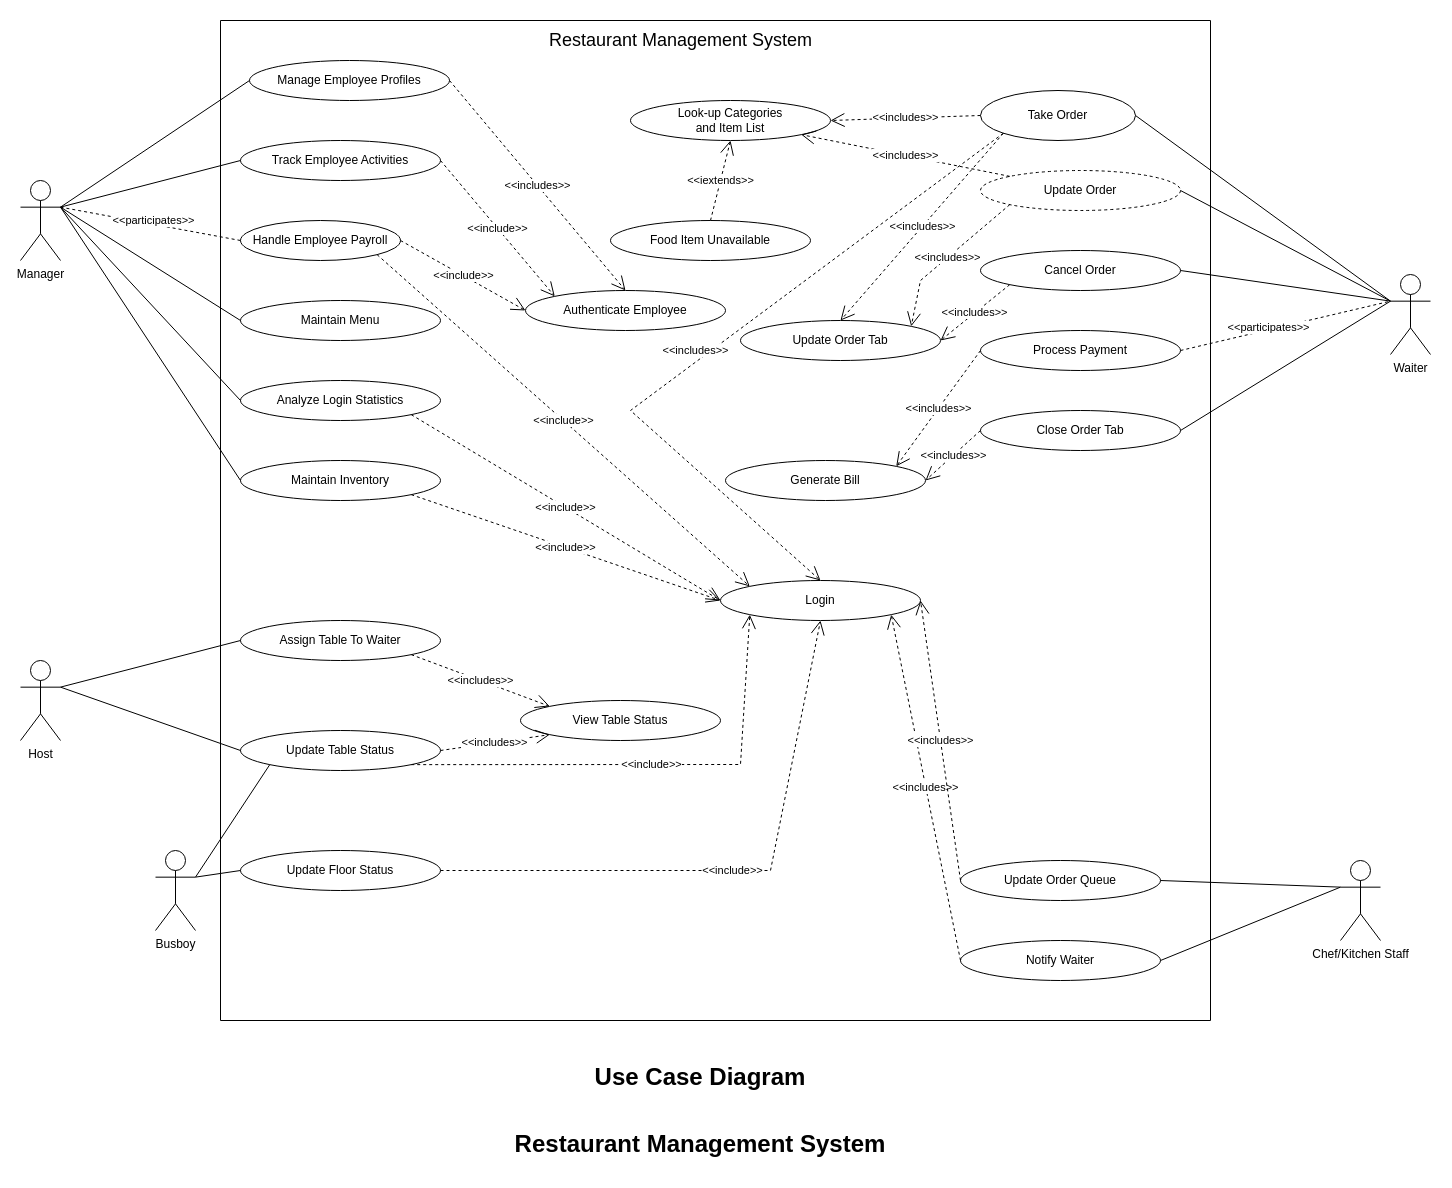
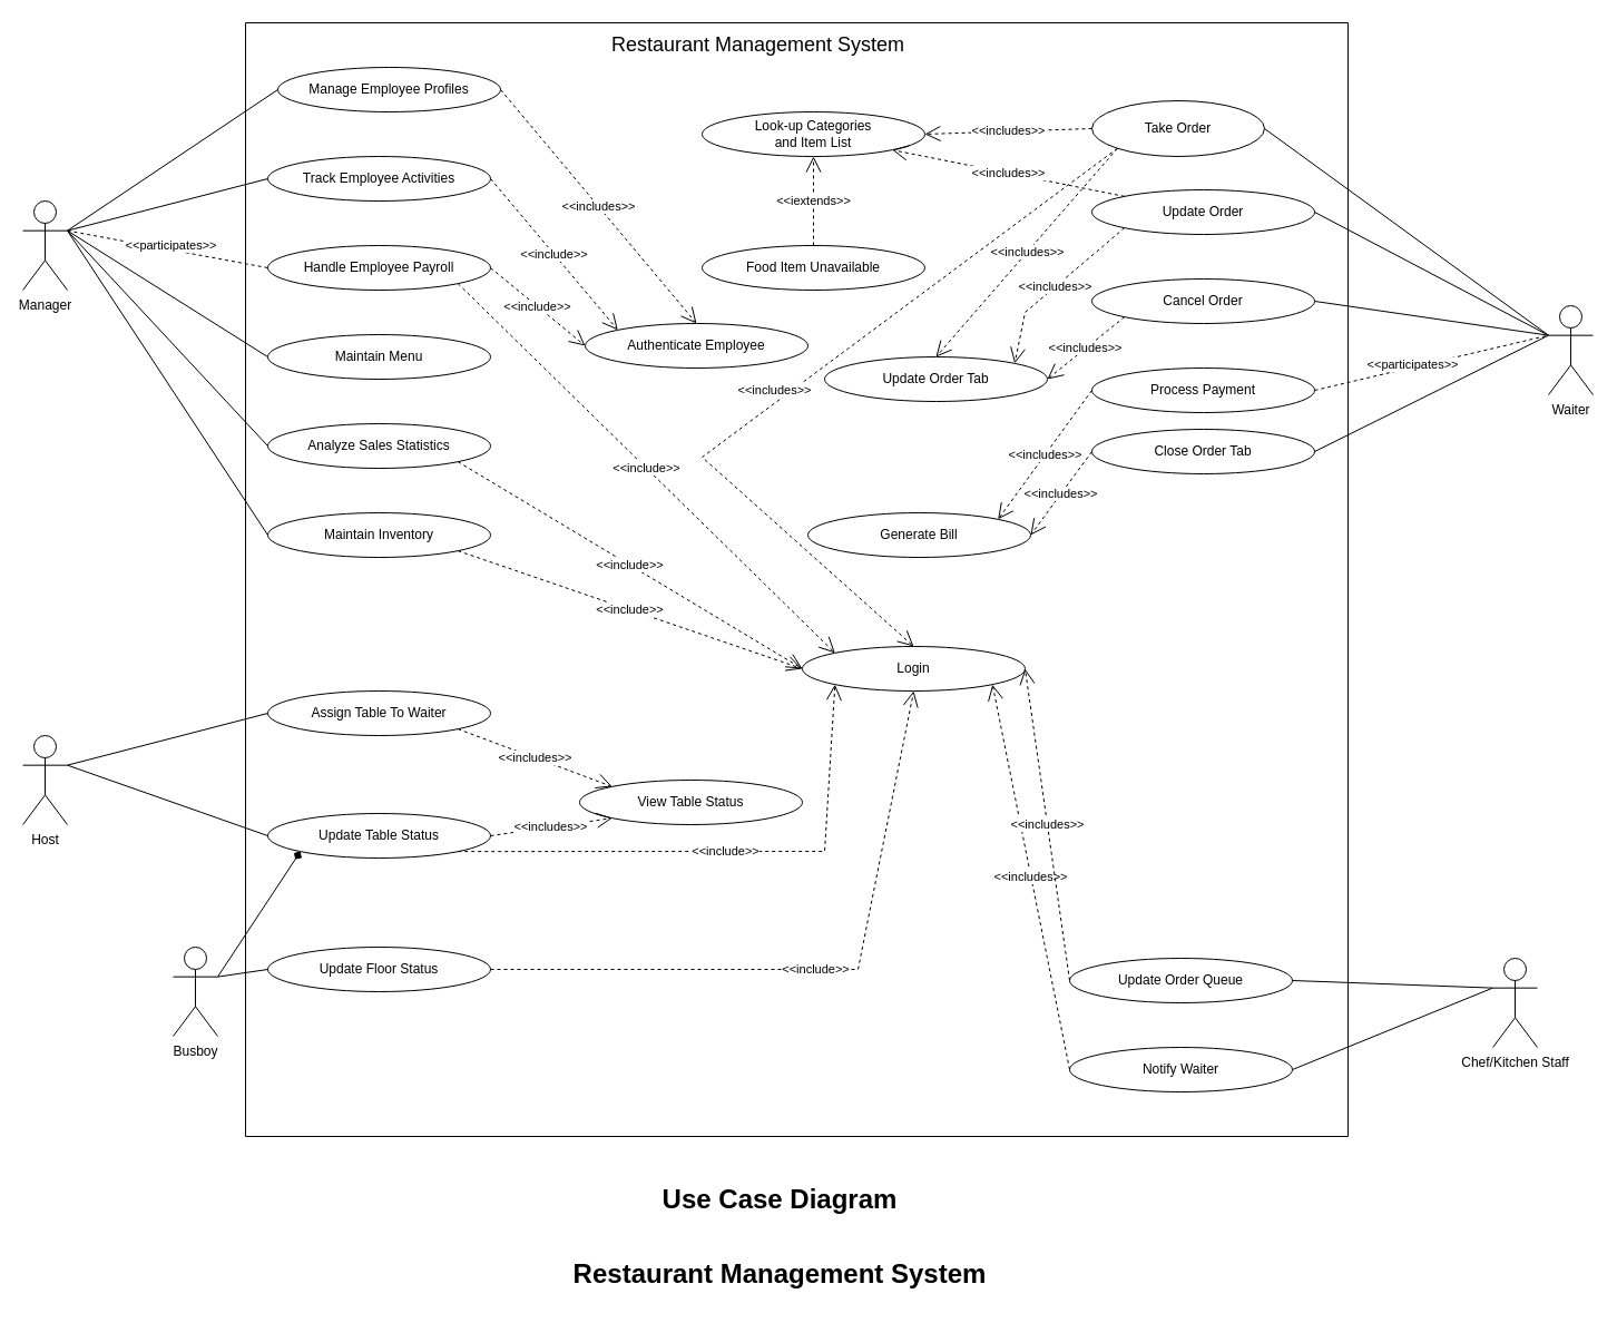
- <mxCell id="20" value="Update Order" style="ellipse;whiteSpace=wrap;html=1;dashed=1;" vertex="1" parent="2"><mxGeometry x="760" y="150" width="200" height="40" as="geometry" /></mxCell>
+ <mxCell id="20" value="Update Order" style="ellipse;whiteSpace=wrap;html=1;" vertex="1" parent="2"><mxGeometry x="760" y="150" width="200" height="40" as="geometry" /></mxCell>
- <mxCell id="6" value="Handle Employee Payroll" style="ellipse;whiteSpace=wrap;html=1;" vertex="1" parent="2"><mxGeometry x="20" y="200" width="160" height="40" as="geometry" /></mxCell>
+ <mxCell id="6" value="Handle Employee Payroll" style="ellipse;whiteSpace=wrap;html=1;" vertex="1" parent="2"><mxGeometry x="20" y="200" width="200" height="40" as="geometry" /></mxCell>
- <mxCell id="31" value="Food Item Unavailable" style="ellipse;whiteSpace=wrap;html=1;" vertex="1" parent="2"><mxGeometry x="390" y="200" width="200" height="40" as="geometry" /></mxCell>
+ <mxCell id="31" value="Food Item Unavailable" style="ellipse;whiteSpace=wrap;html=1;" vertex="1" parent="2"><mxGeometry x="410" y="200" width="200" height="40" as="geometry" /></mxCell>
- <mxCell id="11" value="&lt;span&gt;Analyze Login Statistics&lt;/span&gt;" style="ellipse;whiteSpace=wrap;html=1;" vertex="1" parent="2"><mxGeometry x="20" y="360" width="200" height="40" as="geometry" /></mxCell>
+ <mxCell id="11" value="&lt;span&gt;Analyze Sales Statistics&lt;/span&gt;" style="ellipse;whiteSpace=wrap;html=1;" vertex="1" parent="2"><mxGeometry x="20" y="360" width="200" height="40" as="geometry" /></mxCell>
- <mxCell id="23" value="Close Order Tab" style="ellipse;whiteSpace=wrap;html=1;" vertex="1" parent="2"><mxGeometry x="760" y="390" width="200" height="40" as="geometry" /></mxCell>
+ <mxCell id="23" value="Close Order Tab" style="ellipse;whiteSpace=wrap;html=1;" vertex="1" parent="2"><mxGeometry x="760" y="365" width="200" height="40" as="geometry" /></mxCell>
- <mxCell id="70" value="" style="endArrow=none;html=1;rounded=0;entryX=0;entryY=1;entryDx=0;entryDy=0;exitX=1;exitY=0.333;exitDx=0;exitDy=0;exitPerimeter=0;" edge="1" parent="1" source="48" target="15"><mxGeometry width="50" height="50" relative="1" as="geometry"><mxPoint x="70" y="906.667" as="sourcePoint" /><mxPoint x="240" y="950" as="targetPoint" /></mxGeometry></mxCell>
+ <mxCell id="70" value="" style="endArrow=diamond;html=1;rounded=0;entryX=0;entryY=1;entryDx=0;entryDy=0;exitX=1;exitY=0.333;exitDx=0;exitDy=0;exitPerimeter=0;" edge="1" parent="1" source="48" target="15"><mxGeometry width="50" height="50" relative="1" as="geometry"><mxPoint x="70" y="906.667" as="sourcePoint" /><mxPoint x="240" y="950" as="targetPoint" /></mxGeometry></mxCell>
